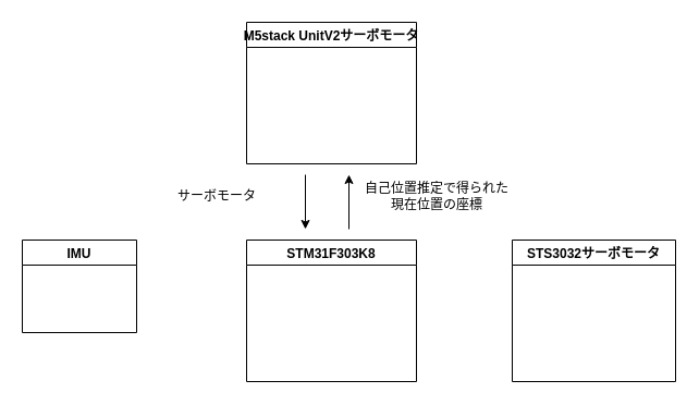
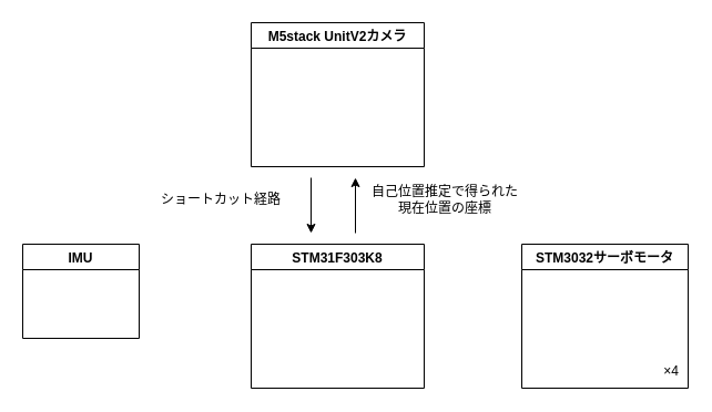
- <mxCell id="4" value="M5stack UnitV2サーボモータ" style="swimlane;" vertex="1" parent="1"><mxGeometry x="226" y="20" width="156" height="130" as="geometry" /></mxCell>
+ <mxCell id="4" value="M5stack UnitV2カメラ" style="swimlane;" vertex="1" parent="1"><mxGeometry x="226" y="20" width="156" height="130" as="geometry" /></mxCell>
- <mxCell id="10" value="サーボモータ" style="text;html=1;align=center;verticalAlign=middle;whiteSpace=wrap;rounded=0;" vertex="1" parent="1"><mxGeometry x="130" y="160" width="138" height="40" as="geometry" /></mxCell>
+ <mxCell id="10" value="ショートカット経路" style="text;html=1;align=center;verticalAlign=middle;whiteSpace=wrap;rounded=0;" vertex="1" parent="1"><mxGeometry x="130" y="160" width="138" height="40" as="geometry" /></mxCell>
- <mxCell id="2" value="STS3032サーボモータ" style="swimlane;" vertex="1" parent="1"><mxGeometry x="470" y="220" width="150" height="130" as="geometry" /></mxCell>
+ <mxCell id="2" value="STM3032サーボモータ" style="swimlane;" vertex="1" parent="1"><mxGeometry x="470" y="220" width="150" height="130" as="geometry" /></mxCell>
+ <mxCell id="3" value="×4" style="text;html=1;align=center;verticalAlign=middle;whiteSpace=wrap;rounded=0;" vertex="1" parent="2"><mxGeometry x="120" y="100" width="30" height="30" as="geometry" /></mxCell>
